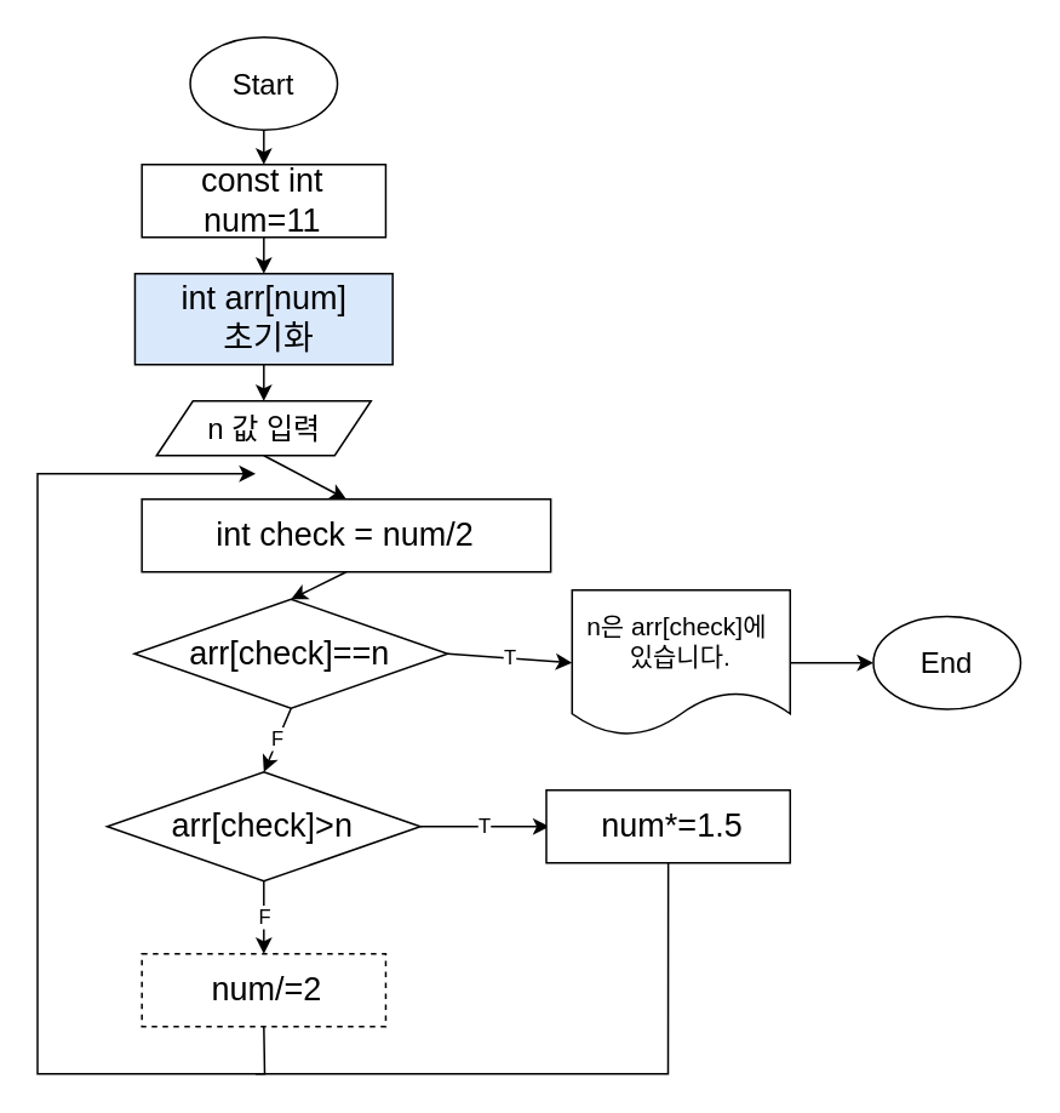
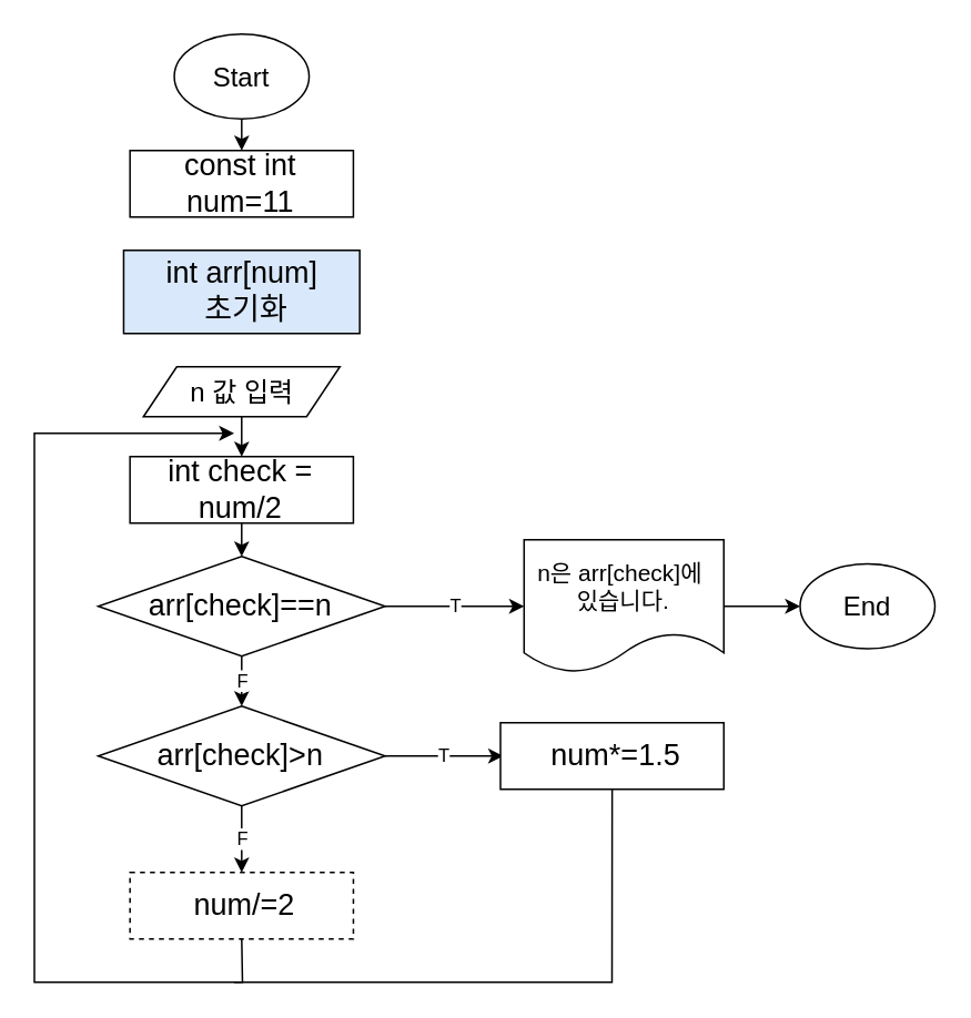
- <mxCell id="14" value="" style="endArrow=classic;html=1;rounded=0;exitX=0.5;exitY=1;exitDx=0;exitDy=0;" edge="1" parent="1" source="13" target="5"><mxGeometry width="50" height="50" relative="1" as="geometry"><mxPoint x="155" y="81" as="sourcePoint" /><mxPoint x="155" y="110" as="targetPoint" /></mxGeometry></mxCell>
- <mxCell id="6" value="" style="endArrow=classic;html=1;rounded=0;exitX=0.5;exitY=1;exitDx=0;exitDy=0;entryX=0.5;entryY=0;entryDx=0;entryDy=0;" parent="1" source="5" target="3" edge="1"><mxGeometry width="50" height="50" relative="1" as="geometry"><mxPoint x="-17.69" y="333" as="sourcePoint" /><mxPoint x="-25.62" y="323" as="targetPoint" /></mxGeometry></mxCell>
- <mxCell id="16" value="&lt;font style=&quot;font-size: 18px;&quot;&gt;int check = num/2&lt;/font&gt;" style="rounded=0;whiteSpace=wrap;html=1;" vertex="1" parent="1"><mxGeometry x="77.43" y="274" width="225" height="40" as="geometry" /></mxCell>
+ <mxCell id="16" value="&lt;font style=&quot;font-size: 18px;&quot;&gt;int check = num/2&lt;/font&gt;" style="rounded=0;whiteSpace=wrap;html=1;" vertex="1" parent="1"><mxGeometry x="77.43" y="274" width="134.19" height="40" as="geometry" /></mxCell>
- <mxCell id="7" value="&lt;span style=&quot;font-size: 18px;&quot;&gt;arr[check]==n&lt;br&gt;&lt;/span&gt;" style="rhombus;whiteSpace=wrap;html=1;" vertex="1" parent="1"><mxGeometry x="73.34" y="329" width="172.37" height="60" as="geometry" /></mxCell>
+ <mxCell id="7" value="&lt;span style=&quot;font-size: 18px;&quot;&gt;arr[check]==n&lt;br&gt;&lt;/span&gt;" style="rhombus;whiteSpace=wrap;html=1;" vertex="1" parent="1"><mxGeometry x="58.34" y="334" width="172.37" height="60" as="geometry" /></mxCell>
